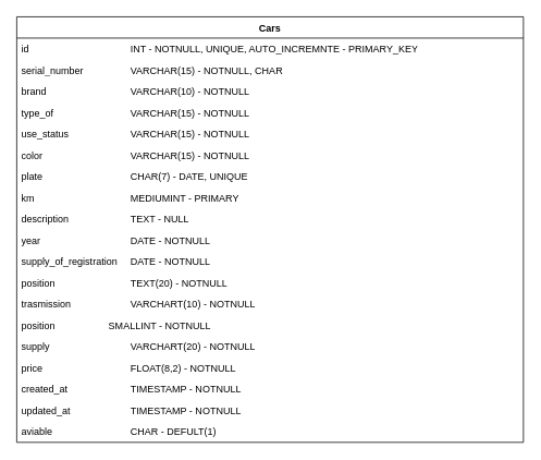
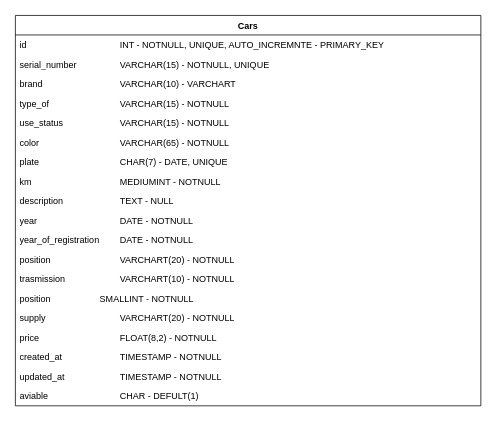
- <mxCell id="4" value="serial_number&lt;span style=&quot;white-space: pre;&quot;&gt;&#09;&lt;span style=&quot;white-space: pre;&quot;&gt;&#09;&lt;/span&gt;&lt;span style=&quot;white-space: pre;&quot;&gt;&#09;&lt;/span&gt;&lt;/span&gt;VARCHAR(15) - NOTNULL, CHAR" style="text;strokeColor=none;fillColor=none;align=left;verticalAlign=top;spacingLeft=4;spacingRight=4;overflow=hidden;rotatable=0;points=[[0,0.5],[1,0.5]];portConstraint=eastwest;whiteSpace=wrap;html=1;" vertex="1" parent="2"><mxGeometry y="52" width="620" height="26" as="geometry" /></mxCell>
+ <mxCell id="4" value="serial_number&lt;span style=&quot;white-space: pre;&quot;&gt;&#09;&lt;span style=&quot;white-space: pre;&quot;&gt;&#09;&lt;/span&gt;&lt;span style=&quot;white-space: pre;&quot;&gt;&#09;&lt;/span&gt;&lt;/span&gt;VARCHAR(15) - NOTNULL, UNIQUE" style="text;strokeColor=none;fillColor=none;align=left;verticalAlign=top;spacingLeft=4;spacingRight=4;overflow=hidden;rotatable=0;points=[[0,0.5],[1,0.5]];portConstraint=eastwest;whiteSpace=wrap;html=1;" vertex="1" parent="2"><mxGeometry y="52" width="620" height="26" as="geometry" /></mxCell>
- <mxCell id="5" value="brand&lt;span style=&quot;white-space: pre;&quot;&gt;&#09;&lt;/span&gt;&lt;span style=&quot;white-space: pre;&quot;&gt;&#09;&lt;/span&gt;&lt;span style=&quot;white-space: pre;&quot;&gt;&#09;&lt;/span&gt;&lt;span style=&quot;white-space: pre;&quot;&gt;&#09;&lt;/span&gt;VARCHAR(10) - NOTNULL" style="text;strokeColor=none;fillColor=none;align=left;verticalAlign=top;spacingLeft=4;spacingRight=4;overflow=hidden;rotatable=0;points=[[0,0.5],[1,0.5]];portConstraint=eastwest;whiteSpace=wrap;html=1;" vertex="1" parent="2"><mxGeometry y="78" width="620" height="26" as="geometry" /></mxCell>
+ <mxCell id="5" value="brand&lt;span style=&quot;white-space: pre;&quot;&gt;&#09;&lt;/span&gt;&lt;span style=&quot;white-space: pre;&quot;&gt;&#09;&lt;/span&gt;&lt;span style=&quot;white-space: pre;&quot;&gt;&#09;&lt;/span&gt;&lt;span style=&quot;white-space: pre;&quot;&gt;&#09;&lt;/span&gt;VARCHAR(10) - VARCHART" style="text;strokeColor=none;fillColor=none;align=left;verticalAlign=top;spacingLeft=4;spacingRight=4;overflow=hidden;rotatable=0;points=[[0,0.5],[1,0.5]];portConstraint=eastwest;whiteSpace=wrap;html=1;" vertex="1" parent="2"><mxGeometry y="78" width="620" height="26" as="geometry" /></mxCell>
- <mxCell id="8" value="color&lt;span style=&quot;white-space: pre;&quot;&gt;&#09;&lt;/span&gt;&lt;span style=&quot;white-space: pre;&quot;&gt;&#09;&lt;/span&gt;&lt;span style=&quot;white-space: pre;&quot;&gt;&#09;&lt;/span&gt;&lt;span style=&quot;white-space: pre;&quot;&gt;&#09;&lt;/span&gt;VARCHAR(15) - NOTNULL" style="text;strokeColor=none;fillColor=none;align=left;verticalAlign=top;spacingLeft=4;spacingRight=4;overflow=hidden;rotatable=0;points=[[0,0.5],[1,0.5]];portConstraint=eastwest;whiteSpace=wrap;html=1;" vertex="1" parent="2"><mxGeometry y="156" width="620" height="26" as="geometry" /></mxCell>
+ <mxCell id="8" value="color&lt;span style=&quot;white-space: pre;&quot;&gt;&#09;&lt;/span&gt;&lt;span style=&quot;white-space: pre;&quot;&gt;&#09;&lt;/span&gt;&lt;span style=&quot;white-space: pre;&quot;&gt;&#09;&lt;/span&gt;&lt;span style=&quot;white-space: pre;&quot;&gt;&#09;&lt;/span&gt;VARCHAR(65) - NOTNULL" style="text;strokeColor=none;fillColor=none;align=left;verticalAlign=top;spacingLeft=4;spacingRight=4;overflow=hidden;rotatable=0;points=[[0,0.5],[1,0.5]];portConstraint=eastwest;whiteSpace=wrap;html=1;" vertex="1" parent="2"><mxGeometry y="156" width="620" height="26" as="geometry" /></mxCell>
- <mxCell id="10" value="km&lt;span style=&quot;white-space: pre;&quot;&gt;&#09;&lt;/span&gt;&lt;span style=&quot;white-space: pre;&quot;&gt;&#09;&lt;/span&gt;&lt;span style=&quot;white-space: pre;&quot;&gt;&#09;&lt;/span&gt;&lt;span style=&quot;white-space: pre;&quot;&gt;&#09;&lt;/span&gt;&lt;span style=&quot;white-space: pre;&quot;&gt;&#09;&lt;/span&gt;MEDIUMINT - PRIMARY" style="text;strokeColor=none;fillColor=none;align=left;verticalAlign=top;spacingLeft=4;spacingRight=4;overflow=hidden;rotatable=0;points=[[0,0.5],[1,0.5]];portConstraint=eastwest;whiteSpace=wrap;html=1;" vertex="1" parent="2"><mxGeometry y="208" width="620" height="26" as="geometry" /></mxCell>
+ <mxCell id="10" value="km&lt;span style=&quot;white-space: pre;&quot;&gt;&#09;&lt;/span&gt;&lt;span style=&quot;white-space: pre;&quot;&gt;&#09;&lt;/span&gt;&lt;span style=&quot;white-space: pre;&quot;&gt;&#09;&lt;/span&gt;&lt;span style=&quot;white-space: pre;&quot;&gt;&#09;&lt;/span&gt;&lt;span style=&quot;white-space: pre;&quot;&gt;&#09;&lt;/span&gt;MEDIUMINT - NOTNULL" style="text;strokeColor=none;fillColor=none;align=left;verticalAlign=top;spacingLeft=4;spacingRight=4;overflow=hidden;rotatable=0;points=[[0,0.5],[1,0.5]];portConstraint=eastwest;whiteSpace=wrap;html=1;" vertex="1" parent="2"><mxGeometry y="208" width="620" height="26" as="geometry" /></mxCell>
- <mxCell id="13" value="supply_of_registration&lt;span style=&quot;white-space: pre;&quot;&gt;&#09;&lt;/span&gt;DATE - NOTNULL" style="text;strokeColor=none;fillColor=none;align=left;verticalAlign=top;spacingLeft=4;spacingRight=4;overflow=hidden;rotatable=0;points=[[0,0.5],[1,0.5]];portConstraint=eastwest;whiteSpace=wrap;html=1;" vertex="1" parent="2"><mxGeometry y="286" width="620" height="26" as="geometry" /></mxCell>
+ <mxCell id="13" value="year_of_registration&lt;span style=&quot;white-space: pre;&quot;&gt;&#09;&lt;/span&gt;DATE - NOTNULL" style="text;strokeColor=none;fillColor=none;align=left;verticalAlign=top;spacingLeft=4;spacingRight=4;overflow=hidden;rotatable=0;points=[[0,0.5],[1,0.5]];portConstraint=eastwest;whiteSpace=wrap;html=1;" vertex="1" parent="2"><mxGeometry y="286" width="620" height="26" as="geometry" /></mxCell>
- <mxCell id="14" value="position&lt;span style=&quot;white-space: pre;&quot;&gt;&#09;&lt;/span&gt;&lt;span style=&quot;white-space: pre;&quot;&gt;&#09;&lt;/span&gt;&lt;span style=&quot;white-space: pre;&quot;&gt;&#09;&lt;/span&gt;&lt;span style=&quot;white-space: pre;&quot;&gt;&#09;&lt;/span&gt;TEXT(20) - NOTNULL" style="text;strokeColor=none;fillColor=none;align=left;verticalAlign=top;spacingLeft=4;spacingRight=4;overflow=hidden;rotatable=0;points=[[0,0.5],[1,0.5]];portConstraint=eastwest;whiteSpace=wrap;html=1;" vertex="1" parent="2"><mxGeometry y="312" width="620" height="26" as="geometry" /></mxCell>
+ <mxCell id="14" value="position&lt;span style=&quot;white-space: pre;&quot;&gt;&#09;&lt;/span&gt;&lt;span style=&quot;white-space: pre;&quot;&gt;&#09;&lt;/span&gt;&lt;span style=&quot;white-space: pre;&quot;&gt;&#09;&lt;/span&gt;&lt;span style=&quot;white-space: pre;&quot;&gt;&#09;&lt;/span&gt;VARCHART(20) - NOTNULL" style="text;strokeColor=none;fillColor=none;align=left;verticalAlign=top;spacingLeft=4;spacingRight=4;overflow=hidden;rotatable=0;points=[[0,0.5],[1,0.5]];portConstraint=eastwest;whiteSpace=wrap;html=1;" vertex="1" parent="2"><mxGeometry y="312" width="620" height="26" as="geometry" /></mxCell>
